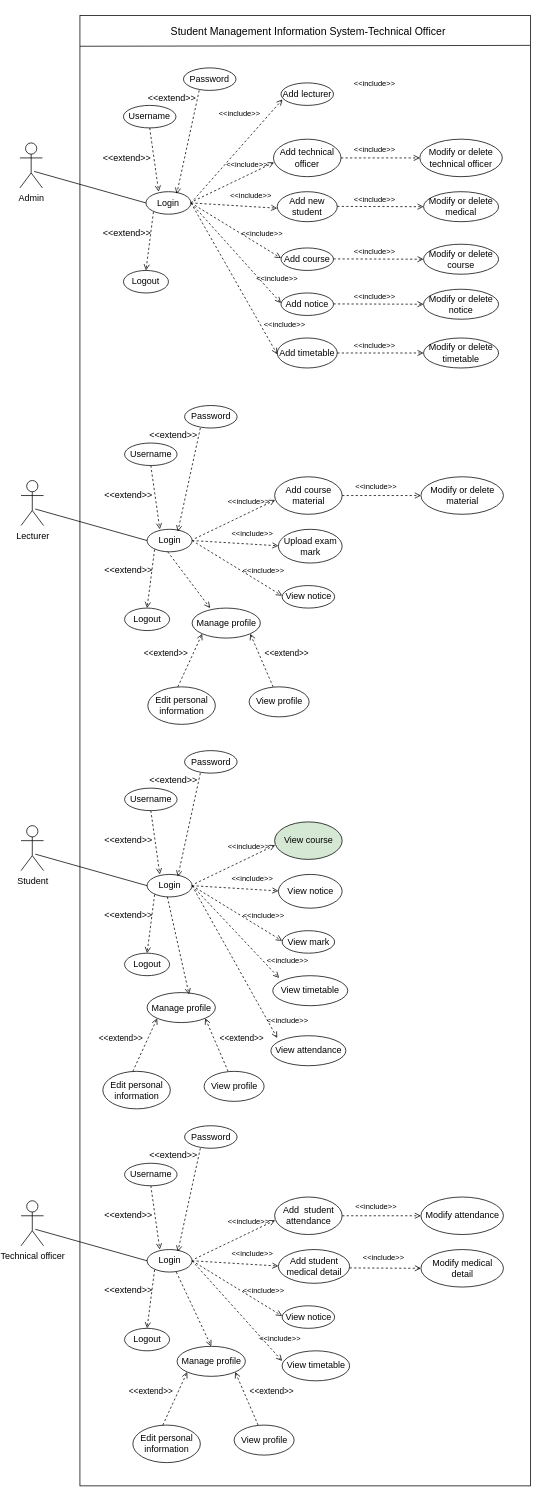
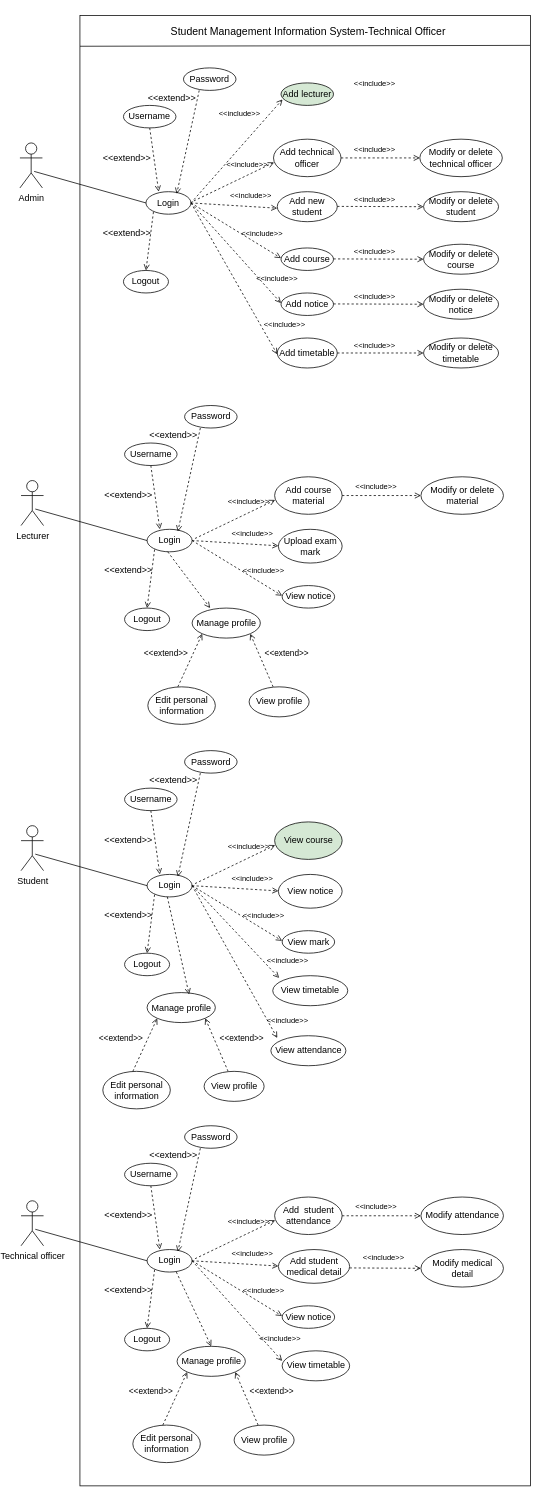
- <mxCell id="8" value="Add lecturer" style="ellipse;whiteSpace=wrap;html=1;" vertex="1" parent="1"><mxGeometry x="368" y="110" width="70" height="30" as="geometry" /></mxCell>
+ <mxCell id="8" value="Add lecturer" style="ellipse;whiteSpace=wrap;html=1;fillColor=#d5e8d4;" vertex="1" parent="1"><mxGeometry x="368" y="110" width="70" height="30" as="geometry" /></mxCell>
- <mxCell id="14" value="Modify or delete medical" style="ellipse;whiteSpace=wrap;html=1;" vertex="1" parent="1"><mxGeometry x="558" y="255" width="100" height="40" as="geometry" /></mxCell>
+ <mxCell id="14" value="Modify or delete student" style="ellipse;whiteSpace=wrap;html=1;" vertex="1" parent="1"><mxGeometry x="558" y="255" width="100" height="40" as="geometry" /></mxCell>
